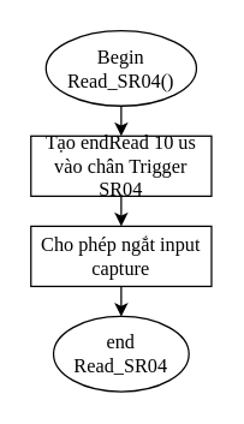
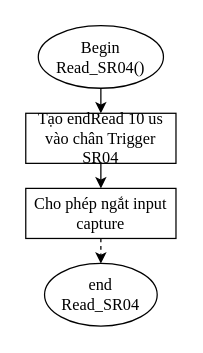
- <mxCell id="8" style="edgeStyle=orthogonalEdgeStyle;rounded=0;orthogonalLoop=1;jettySize=auto;html=1;exitX=0.5;exitY=1;exitDx=0;exitDy=0;entryX=0.5;entryY=0;entryDx=0;entryDy=0;fontFamily=Times New Roman;fontSize=13;" parent="1" source="6" target="7" edge="1"><mxGeometry relative="1" as="geometry"><mxPoint x="80" y="350" as="targetPoint" /><mxPoint x="80" y="250" as="sourcePoint" /></mxGeometry></mxCell>
+ <mxCell id="8" style="edgeStyle=orthogonalEdgeStyle;rounded=0;orthogonalLoop=1;jettySize=auto;html=1;exitX=0.5;exitY=1;exitDx=0;exitDy=0;entryX=0.5;entryY=0;entryDx=0;entryDy=0;fontFamily=Times New Roman;fontSize=13;dashed=1;" parent="1" source="6" target="7" edge="1"><mxGeometry relative="1" as="geometry"><mxPoint x="80" y="350" as="targetPoint" /><mxPoint x="80" y="250" as="sourcePoint" /></mxGeometry></mxCell>
